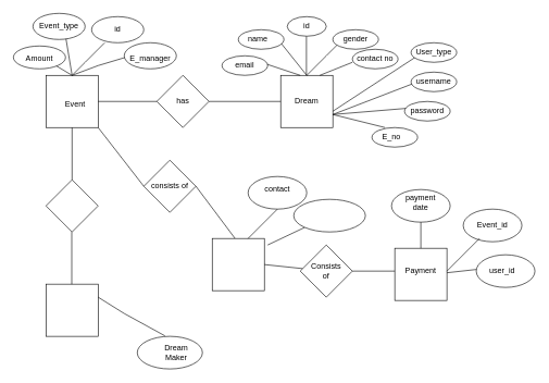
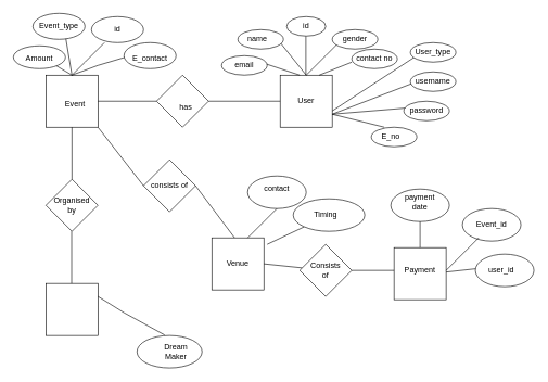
- <mxCell id="46" value="E_manager" style="text;html=1;align=center;verticalAlign=middle;whiteSpace=wrap;rounded=0;" vertex="1" parent="1"><mxGeometry x="200" y="75" width="60" height="30" as="geometry" /></mxCell>
+ <mxCell id="46" value="E_contact" style="text;html=1;align=center;verticalAlign=middle;whiteSpace=wrap;rounded=0;" vertex="1" parent="1"><mxGeometry x="200" y="75" width="60" height="30" as="geometry" /></mxCell>
- <mxCell id="34" value="has" style="text;html=1;align=center;verticalAlign=middle;whiteSpace=wrap;rounded=0;" vertex="1" parent="1"><mxGeometry x="250" y="140" width="60" height="30" as="geometry" /></mxCell>
+ <mxCell id="34" value="has" style="text;html=1;align=center;verticalAlign=middle;whiteSpace=wrap;rounded=0;" vertex="1" parent="1"><mxGeometry x="255" y="150" width="60" height="30" as="geometry" /></mxCell>
- <mxCell id="4" value="Dream" style="text;html=1;align=center;verticalAlign=middle;whiteSpace=wrap;rounded=0;" vertex="1" parent="1"><mxGeometry x="440" y="140" width="60" height="30" as="geometry" /></mxCell>
+ <mxCell id="4" value="User" style="text;html=1;align=center;verticalAlign=middle;whiteSpace=wrap;rounded=0;" vertex="1" parent="1"><mxGeometry x="440" y="140" width="60" height="30" as="geometry" /></mxCell>
+ <mxCell id="49" value="Organised by" style="text;html=1;align=center;verticalAlign=middle;whiteSpace=wrap;rounded=0;" vertex="1" parent="1"><mxGeometry x="80" y="300" width="60" height="30" as="geometry" /></mxCell>
+ <mxCell id="68" value="Timing" style="text;html=1;align=center;verticalAlign=middle;whiteSpace=wrap;rounded=0;" vertex="1" parent="1"><mxGeometry x="470" y="315" width="60" height="30" as="geometry" /></mxCell>
+ <mxCell id="62" value="Venue" style="text;html=1;align=center;verticalAlign=middle;whiteSpace=wrap;rounded=0;" vertex="1" parent="1"><mxGeometry x="335" y="390" width="60" height="30" as="geometry" /></mxCell>
